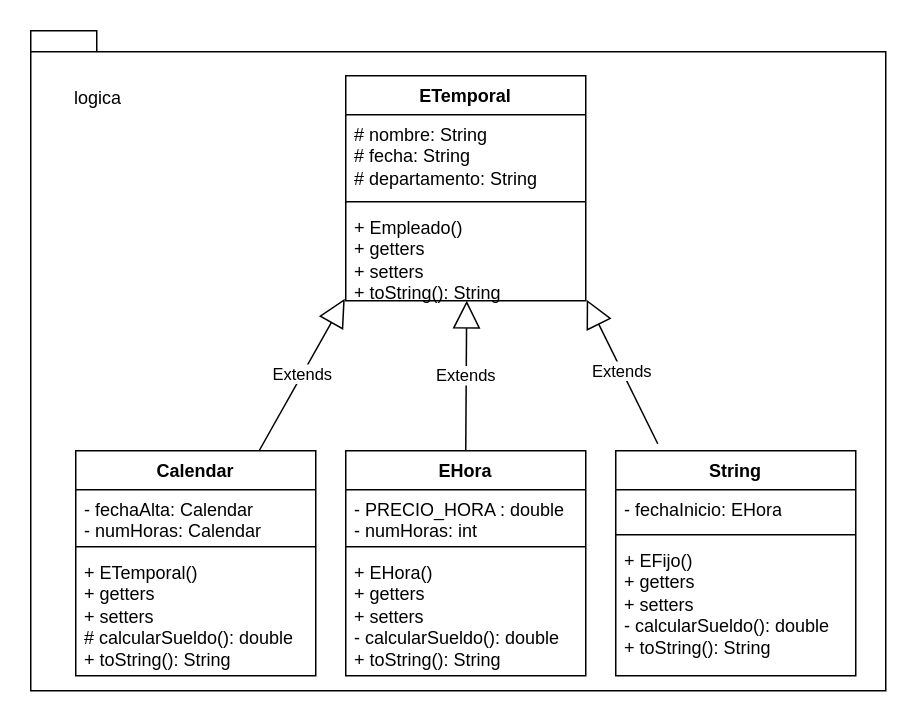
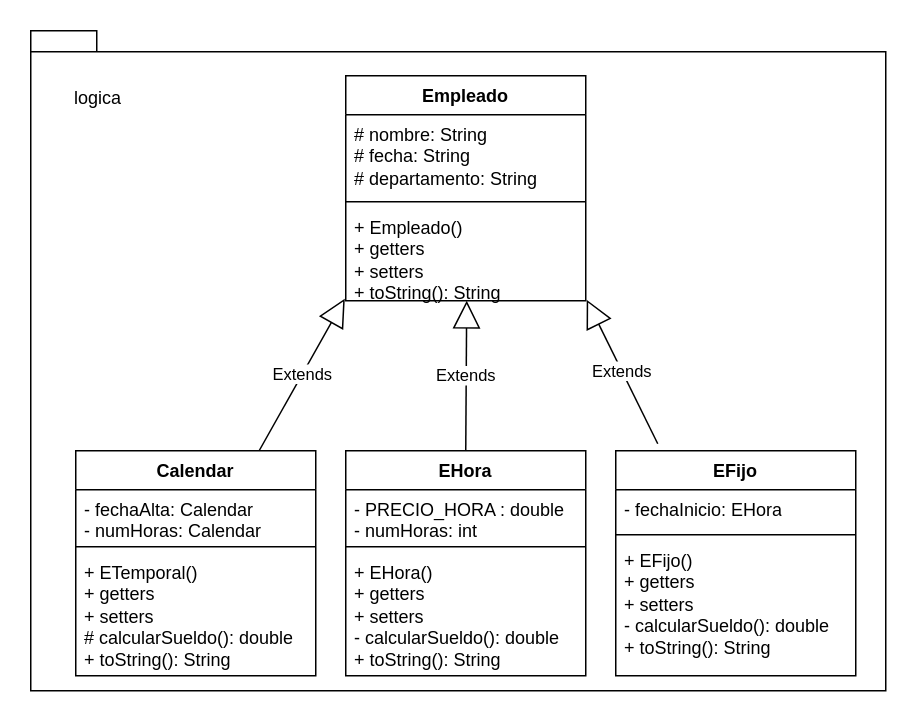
- <mxCell id="3" value="ETemporal" style="swimlane;fontStyle=1;align=center;verticalAlign=top;childLayout=stackLayout;horizontal=1;startSize=26;horizontalStack=0;resizeParent=1;resizeParentMax=0;resizeLast=0;collapsible=1;marginBottom=0;whiteSpace=wrap;html=1;" parent="1" vertex="1"><mxGeometry x="230" y="50" width="160" height="150" as="geometry" /></mxCell>
+ <mxCell id="3" value="Empleado" style="swimlane;fontStyle=1;align=center;verticalAlign=top;childLayout=stackLayout;horizontal=1;startSize=26;horizontalStack=0;resizeParent=1;resizeParentMax=0;resizeLast=0;collapsible=1;marginBottom=0;whiteSpace=wrap;html=1;" parent="1" vertex="1"><mxGeometry x="230" y="50" width="160" height="150" as="geometry" /></mxCell>
- <mxCell id="15" value="String" style="swimlane;fontStyle=1;align=center;verticalAlign=top;childLayout=stackLayout;horizontal=1;startSize=26;horizontalStack=0;resizeParent=1;resizeParentMax=0;resizeLast=0;collapsible=1;marginBottom=0;whiteSpace=wrap;html=1;" parent="1" vertex="1"><mxGeometry x="410" y="300" width="160" height="150" as="geometry" /></mxCell>
+ <mxCell id="15" value="EFijo" style="swimlane;fontStyle=1;align=center;verticalAlign=top;childLayout=stackLayout;horizontal=1;startSize=26;horizontalStack=0;resizeParent=1;resizeParentMax=0;resizeLast=0;collapsible=1;marginBottom=0;whiteSpace=wrap;html=1;" parent="1" vertex="1"><mxGeometry x="410" y="300" width="160" height="150" as="geometry" /></mxCell>
